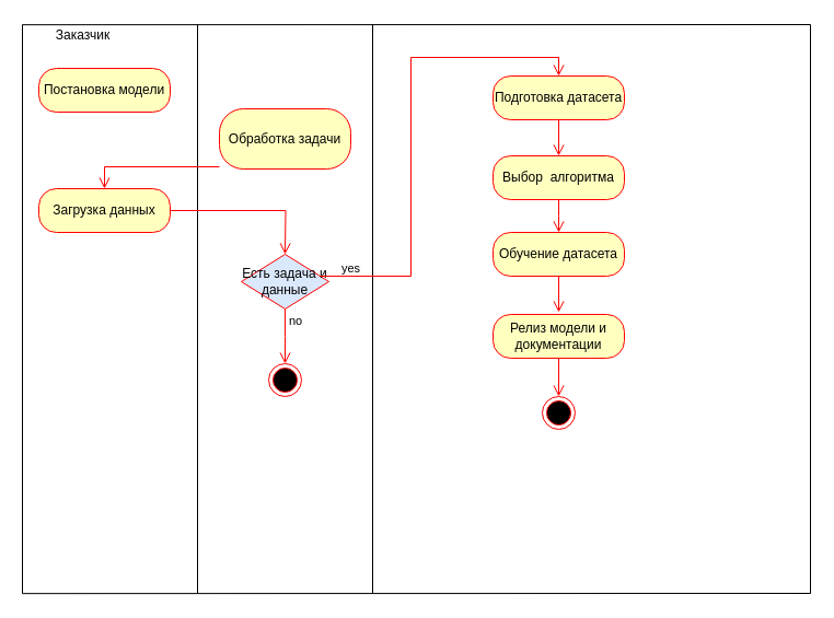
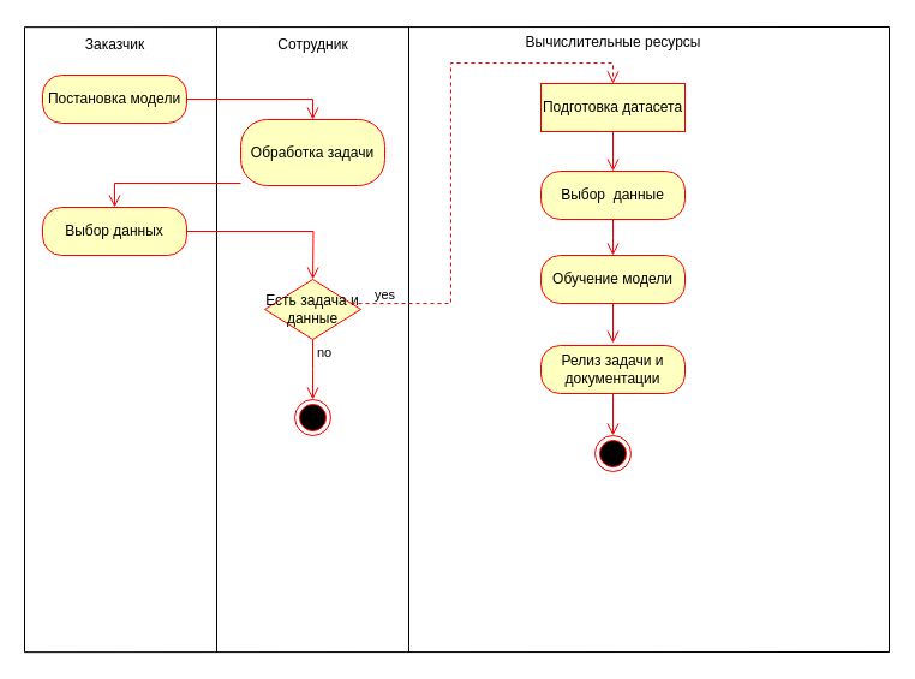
- <mxCell id="8" value="Заказчик" style="text;html=1;align=center;verticalAlign=middle;resizable=0;points=[];autosize=1;strokeColor=none;fillColor=none;" vertex="1" parent="1"><mxGeometry x="40" y="17" width="70" height="30" as="geometry" /></mxCell>
+ <mxCell id="8" value="Заказчик" style="text;html=1;align=center;verticalAlign=middle;resizable=0;points=[];autosize=1;strokeColor=none;fillColor=none;" vertex="1" parent="1"><mxGeometry x="60" y="22" width="70" height="30" as="geometry" /></mxCell>
+ <mxCell id="10" value="Вычислительные ресурсы" style="text;html=1;align=center;verticalAlign=middle;resizable=0;points=[];autosize=1;strokeColor=none;fillColor=none;" vertex="1" parent="1"><mxGeometry x="425" y="20" width="170" height="30" as="geometry" /></mxCell>
+ <mxCell id="9" value="Сотрудник" style="text;html=1;align=center;verticalAlign=middle;resizable=0;points=[];autosize=1;strokeColor=none;fillColor=none;" vertex="1" parent="1"><mxGeometry x="220" y="22" width="80" height="30" as="geometry" /></mxCell>
+ <mxCell id="12" value="" style="edgeStyle=orthogonalEdgeStyle;html=1;verticalAlign=bottom;endArrow=open;endSize=8;strokeColor=#ff0000;rounded=0;entryX=0.5;entryY=0;entryDx=0;entryDy=0;" edge="1" source="11" parent="1" target="15"><mxGeometry relative="1" as="geometry"><mxPoint x="95" y="122" as="targetPoint" /></mxGeometry></mxCell>
- <mxCell id="21" value="Подготовка датасета" style="rounded=1;whiteSpace=wrap;html=1;arcSize=40;fontColor=#000000;fillColor=#ffffc0;strokeColor=#ff0000;" vertex="1" parent="1"><mxGeometry x="450" y="69" width="120" height="40" as="geometry" /></mxCell>
+ <mxCell id="21" value="Подготовка датасета" style="whiteSpace=wrap;html=1;arcSize=40;fontColor=#000000;fillColor=#ffffc0;strokeColor=#ff0000;rounded=0;" vertex="1" parent="1"><mxGeometry x="450" y="69" width="120" height="40" as="geometry" /></mxCell>
- <mxCell id="18" value="no" style="edgeStyle=orthogonalEdgeStyle;html=1;align=left;verticalAlign=bottom;endArrow=open;endSize=8;strokeColor=#ff0000;rounded=0;entryX=0.5;entryY=0;entryDx=0;entryDy=0;" edge="1" source="17" parent="1" target="21"><mxGeometry x="-1" y="-58" relative="1" as="geometry"><mxPoint x="400" y="252" as="targetPoint" /><Array as="points"><mxPoint x="375" y="252" /><mxPoint x="375" y="52" /><mxPoint x="510" y="52" /></Array><mxPoint x="-30" y="-8" as="offset" /></mxGeometry></mxCell>
+ <mxCell id="18" value="no" style="edgeStyle=orthogonalEdgeStyle;html=1;align=left;verticalAlign=bottom;endArrow=open;endSize=8;strokeColor=#ff0000;rounded=0;entryX=0.5;entryY=0;entryDx=0;entryDy=0;dashed=1;" edge="1" source="17" parent="1" target="21"><mxGeometry x="-1" y="-58" relative="1" as="geometry"><mxPoint x="400" y="252" as="targetPoint" /><Array as="points"><mxPoint x="375" y="252" /><mxPoint x="375" y="52" /><mxPoint x="510" y="52" /></Array><mxPoint x="-30" y="-8" as="offset" /></mxGeometry></mxCell>
- <mxCell id="23" value="Выбор&amp;nbsp; алгоритма" style="rounded=1;whiteSpace=wrap;html=1;arcSize=40;fontColor=#000000;fillColor=#ffffc0;strokeColor=#ff0000;" vertex="1" parent="1"><mxGeometry x="450" y="142" width="120" height="40" as="geometry" /></mxCell>
+ <mxCell id="23" value="Выбор&amp;nbsp; данные" style="rounded=1;whiteSpace=wrap;html=1;arcSize=40;fontColor=#000000;fillColor=#ffffc0;strokeColor=#ff0000;" vertex="1" parent="1"><mxGeometry x="450" y="142" width="120" height="40" as="geometry" /></mxCell>
- <mxCell id="13" value="Загрузка данных" style="rounded=1;whiteSpace=wrap;html=1;arcSize=40;fontColor=#000000;fillColor=#ffffc0;strokeColor=#ff0000;" vertex="1" parent="1"><mxGeometry x="35" y="172" width="120" height="40" as="geometry" /></mxCell>
+ <mxCell id="13" value="Выбор данных" style="rounded=1;whiteSpace=wrap;html=1;arcSize=40;fontColor=#000000;fillColor=#ffffc0;strokeColor=#ff0000;" vertex="1" parent="1"><mxGeometry x="35" y="172" width="120" height="40" as="geometry" /></mxCell>
- <mxCell id="25" value="Обучение датасета" style="rounded=1;whiteSpace=wrap;html=1;arcSize=40;fontColor=#000000;fillColor=#ffffc0;strokeColor=#ff0000;" vertex="1" parent="1"><mxGeometry x="450" y="212" width="120" height="40" as="geometry" /></mxCell>
+ <mxCell id="25" value="Обучение модели" style="rounded=1;whiteSpace=wrap;html=1;arcSize=40;fontColor=#000000;fillColor=#ffffc0;strokeColor=#ff0000;" vertex="1" parent="1"><mxGeometry x="450" y="212" width="120" height="40" as="geometry" /></mxCell>
- <mxCell id="17" value="Есть задача и данные" style="rhombus;whiteSpace=wrap;html=1;fontColor=#000000;fillColor=#dae8fc;strokeColor=#ff0000;" vertex="1" parent="1"><mxGeometry x="220" y="232" width="80" height="50" as="geometry" /></mxCell>
+ <mxCell id="17" value="Есть задача и данные" style="rhombus;whiteSpace=wrap;html=1;fontColor=#000000;fillColor=#ffffc0;strokeColor=#ff0000;" vertex="1" parent="1"><mxGeometry x="220" y="232" width="80" height="50" as="geometry" /></mxCell>
- <mxCell id="27" value="Релиз модели и документации" style="rounded=1;whiteSpace=wrap;html=1;arcSize=40;fontColor=#000000;fillColor=#ffffc0;strokeColor=#ff0000;" vertex="1" parent="1"><mxGeometry x="450" y="287" width="120" height="40" as="geometry" /></mxCell>
+ <mxCell id="27" value="Релиз задачи и документации" style="rounded=1;whiteSpace=wrap;html=1;arcSize=40;fontColor=#000000;fillColor=#ffffc0;strokeColor=#ff0000;" vertex="1" parent="1"><mxGeometry x="450" y="287" width="120" height="40" as="geometry" /></mxCell>
